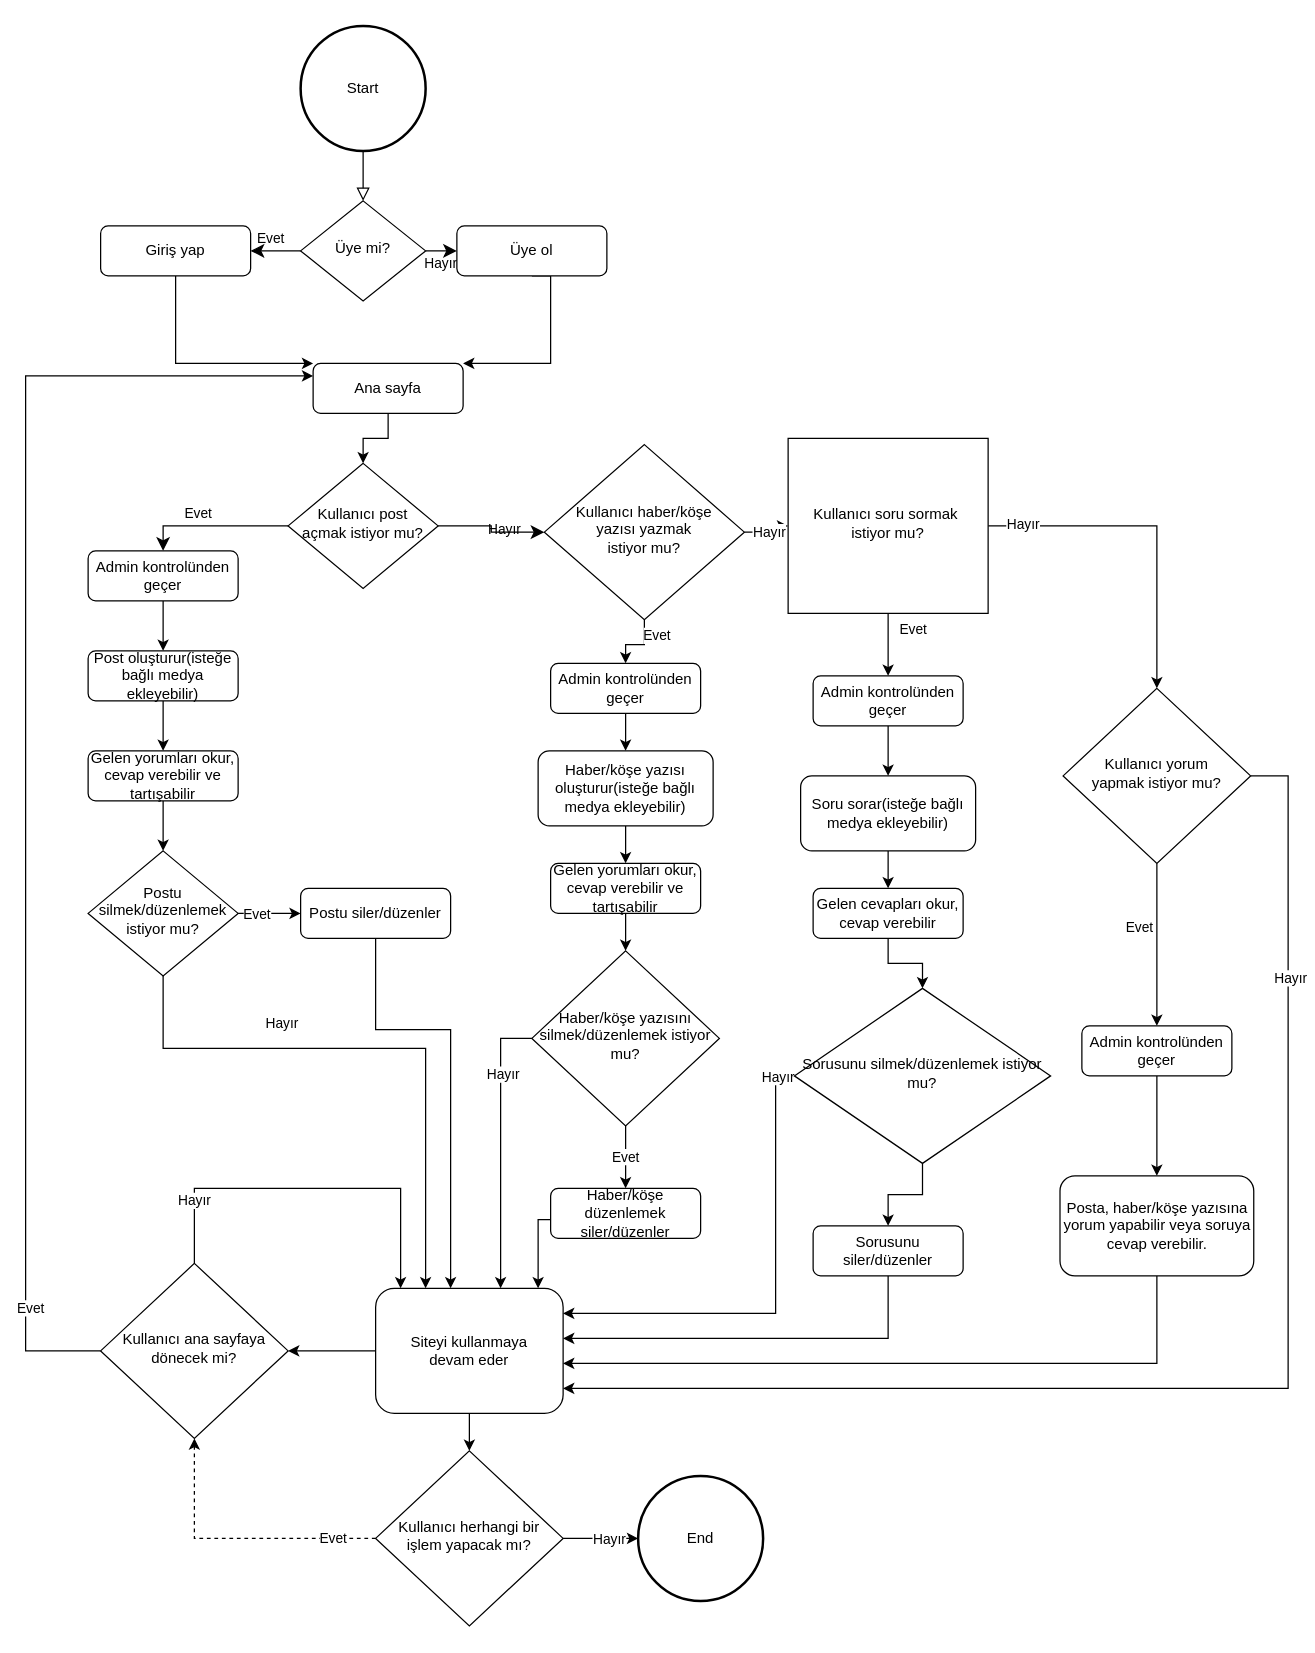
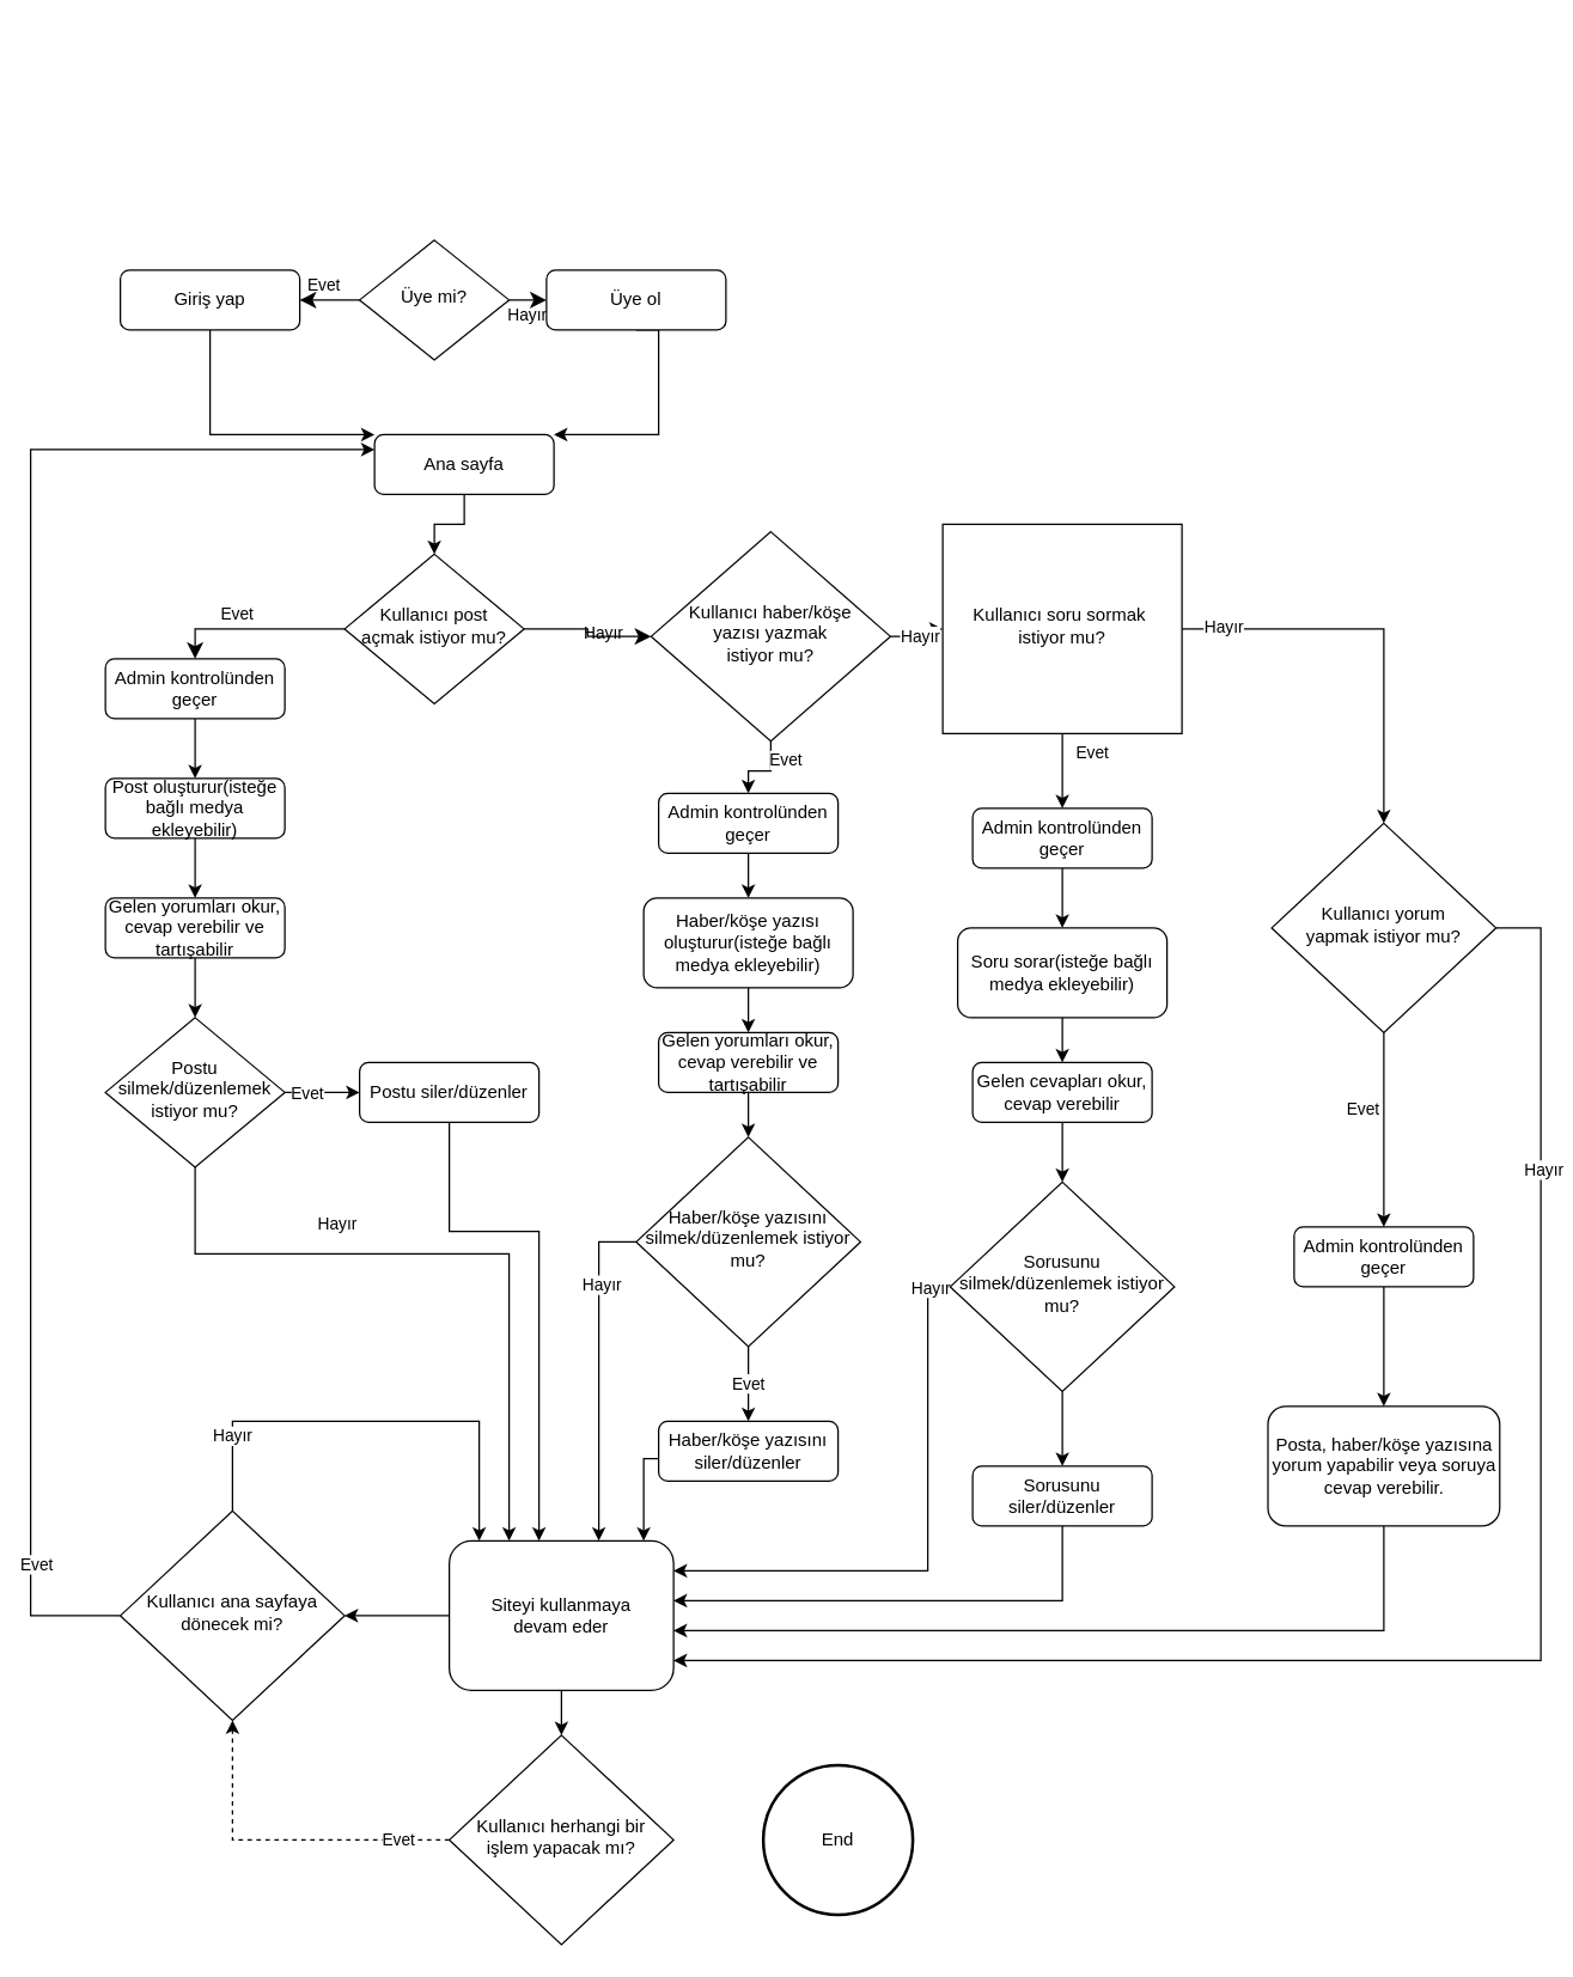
- <mxCell id="17" value="Start" style="strokeWidth=2;html=1;shape=mxgraph.flowchart.start_2;whiteSpace=wrap;" parent="1" vertex="1"><mxGeometry x="240" y="20" width="100" height="100" as="geometry" /></mxCell>
- <mxCell id="2" value="" style="rounded=0;html=1;jettySize=auto;orthogonalLoop=1;fontSize=11;endArrow=block;endFill=0;endSize=8;strokeWidth=1;shadow=0;labelBackgroundColor=none;edgeStyle=orthogonalEdgeStyle;exitX=0.5;exitY=1;exitDx=0;exitDy=0;exitPerimeter=0;" parent="1" source="17" target="7" edge="1"><mxGeometry relative="1" as="geometry" /></mxCell>
- <mxCell id="53" value="Sorusunu silmek/düzenlemek istiyor mu?" style="rhombus;whiteSpace=wrap;html=1;shadow=0;fontFamily=Helvetica;fontSize=12;align=center;strokeWidth=1;spacing=6;spacingTop=-4;" parent="1" vertex="1"><mxGeometry x="635" y="790" width="205" height="140" as="geometry" /></mxCell>
+ <mxCell id="53" value="Sorusunu silmek/düzenlemek istiyor mu?" style="rhombus;whiteSpace=wrap;html=1;shadow=0;fontFamily=Helvetica;fontSize=12;align=center;strokeWidth=1;spacing=6;spacingTop=-4;" parent="1" vertex="1"><mxGeometry x="635" y="790" width="150" height="140" as="geometry" /></mxCell>
- <mxCell id="41" value="Haber/köşe düzenlemek siler/düzenler" style="rounded=1;whiteSpace=wrap;html=1;fontSize=12;glass=0;strokeWidth=1;shadow=0;" parent="1" vertex="1"><mxGeometry x="440" y="950" width="120" height="40" as="geometry" /></mxCell>
+ <mxCell id="41" value="Haber/köşe yazısını siler/düzenler" style="rounded=1;whiteSpace=wrap;html=1;fontSize=12;glass=0;strokeWidth=1;shadow=0;" parent="1" vertex="1"><mxGeometry x="440" y="950" width="120" height="40" as="geometry" /></mxCell>
- <mxCell id="69" style="edgeStyle=orthogonalEdgeStyle;rounded=0;orthogonalLoop=1;jettySize=auto;html=1;" parent="1" source="71" target="66" edge="1"><mxGeometry relative="1" as="geometry" /></mxCell>
- <mxCell id="70" value="Hayır" style="edgeLabel;html=1;align=center;verticalAlign=middle;resizable=0;points=[];" parent="69" vertex="1" connectable="0"><mxGeometry x="0.2" relative="1" as="geometry"><mxPoint as="offset" /></mxGeometry></mxCell>
